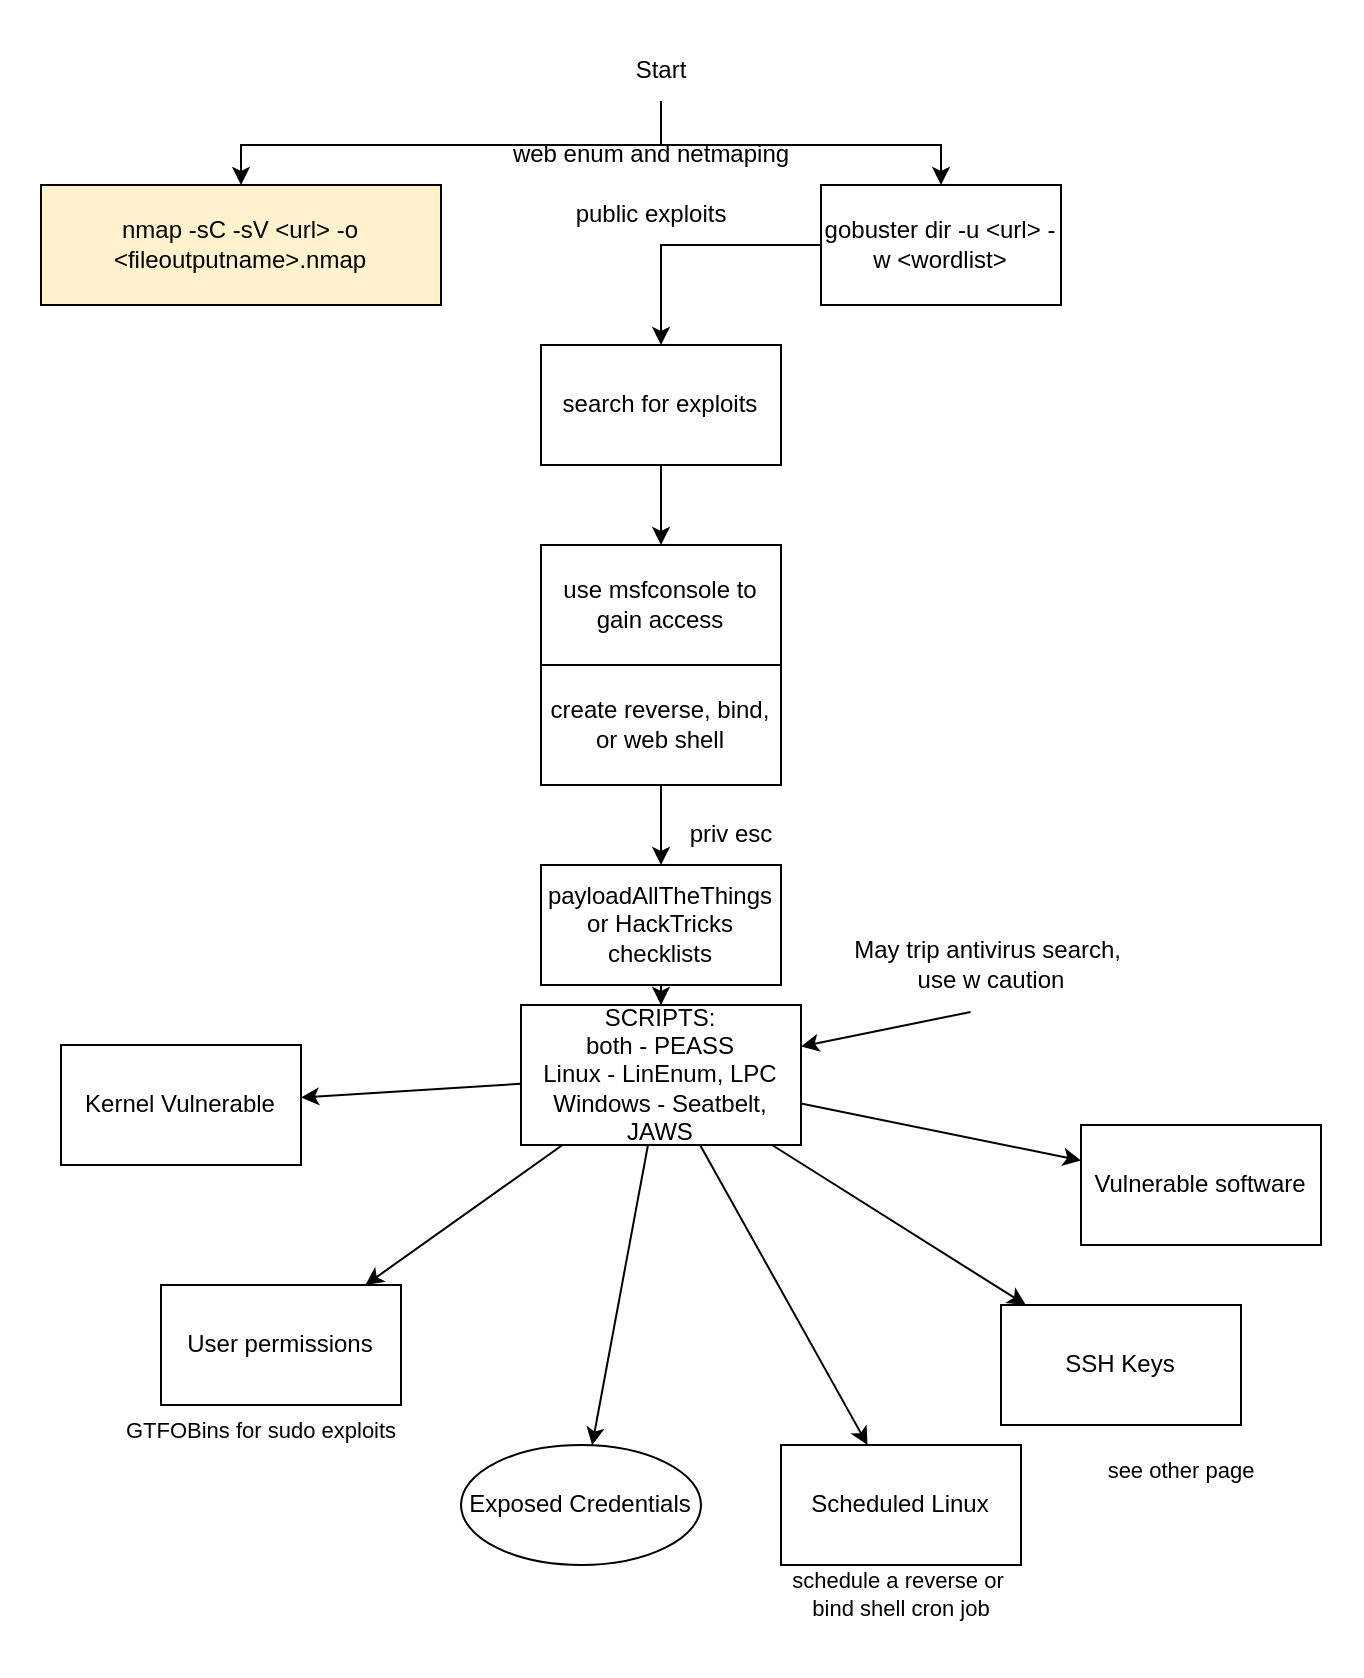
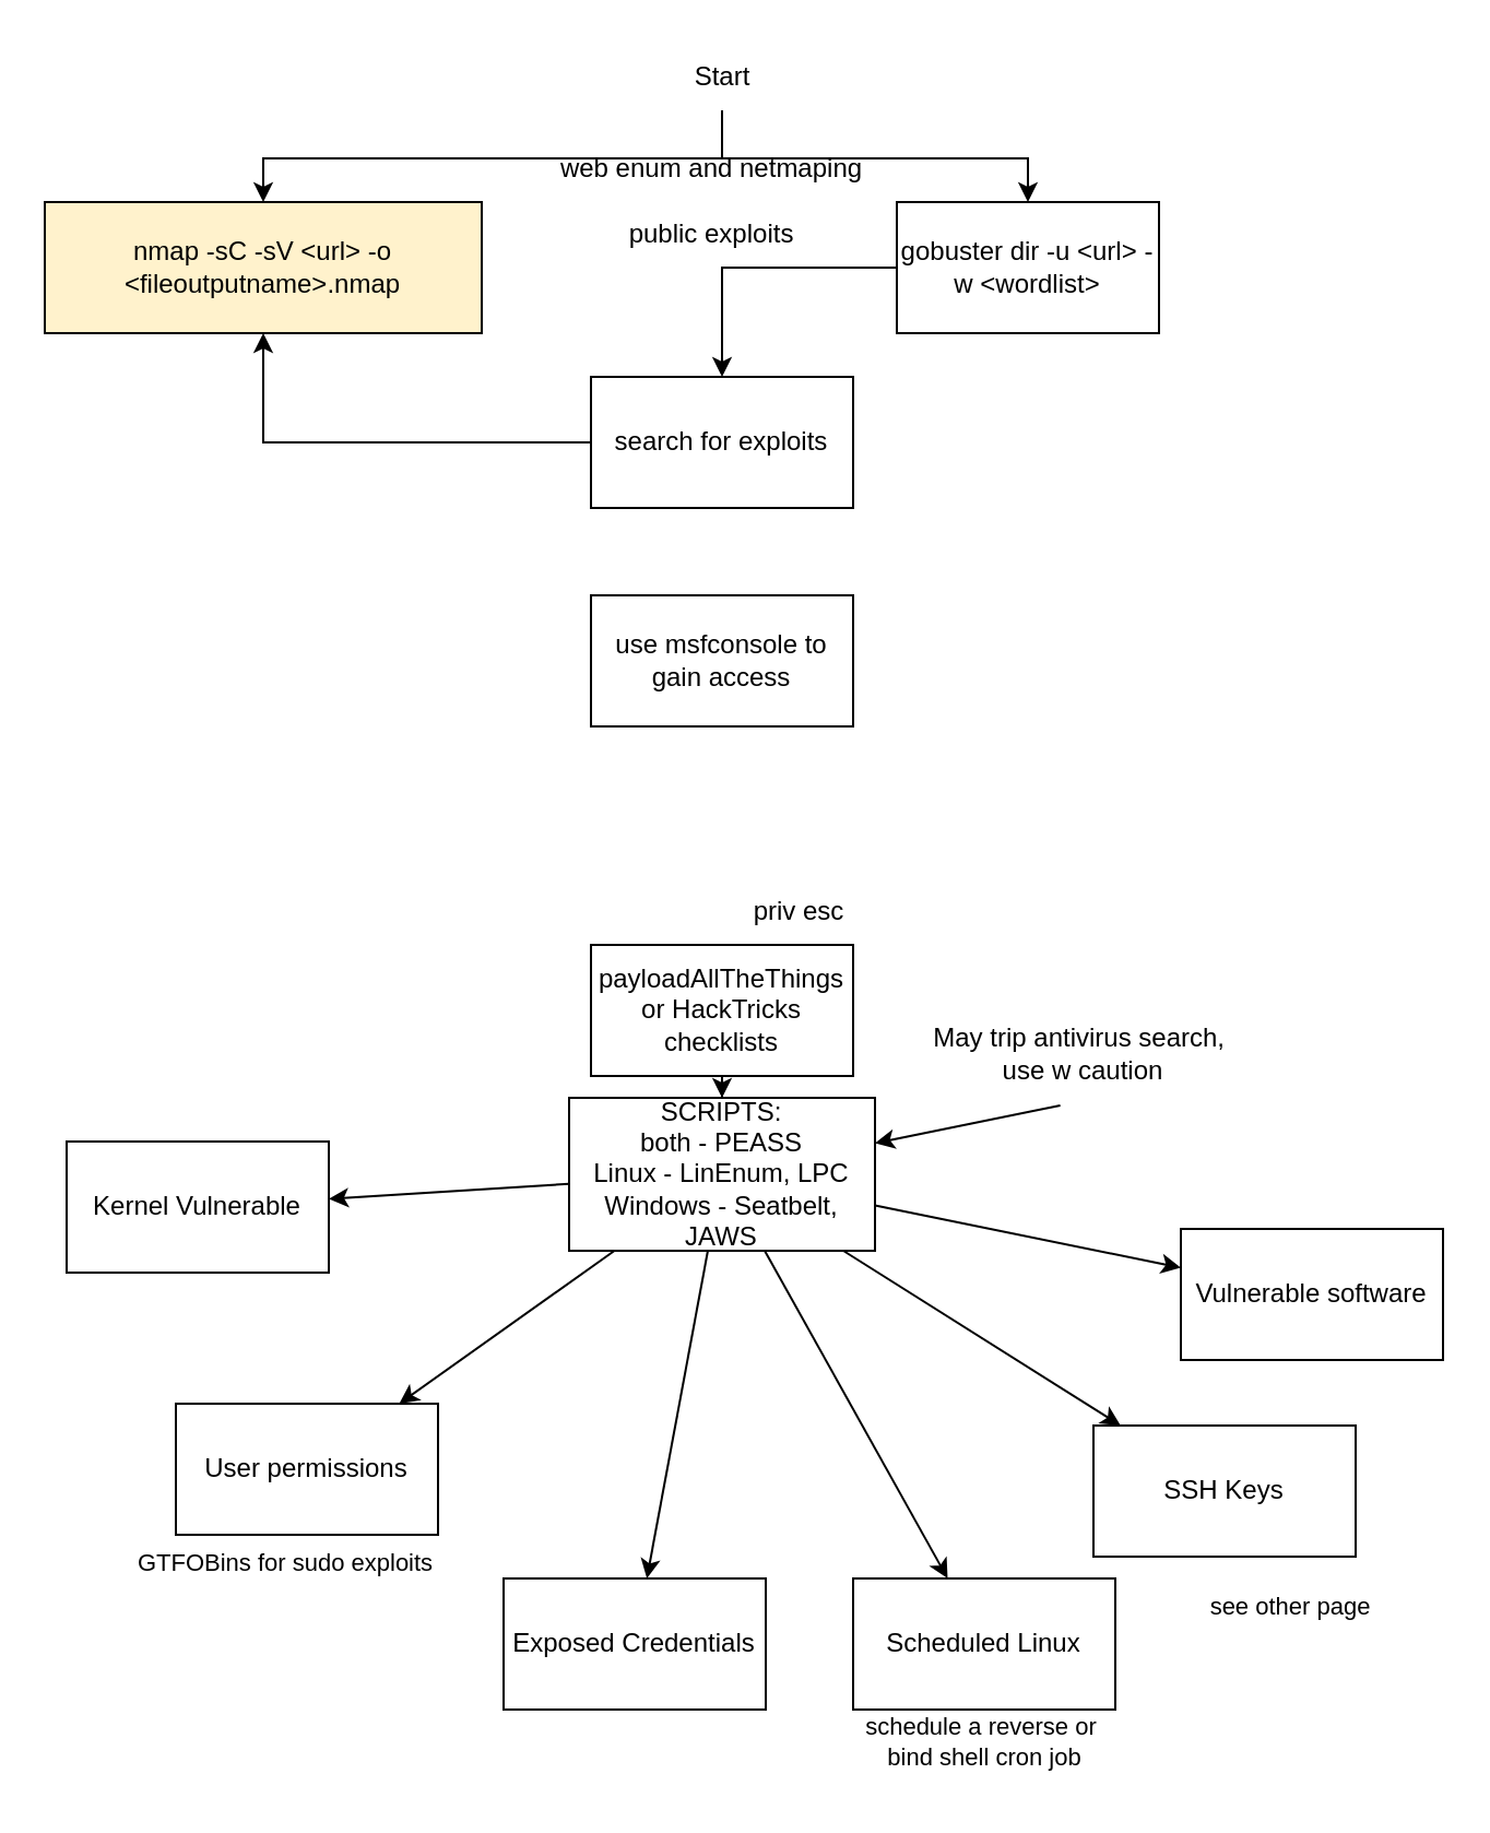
- <mxCell id="8" value="" style="edgeStyle=orthogonalEdgeStyle;rounded=0;orthogonalLoop=1;jettySize=auto;html=1;" edge="1" parent="1" source="9" target="10"><mxGeometry relative="1" as="geometry" /></mxCell>
+ <mxCell id="8" value="" style="edgeStyle=orthogonalEdgeStyle;rounded=0;orthogonalLoop=1;jettySize=auto;html=1;" edge="1" parent="1" source="9" target="5"><mxGeometry relative="1" as="geometry" /></mxCell>
- <mxCell id="12" value="create reverse, bind, or web shell" style="whiteSpace=wrap;html=1;" vertex="1" parent="1"><mxGeometry x="270" y="332" width="120" height="60" as="geometry" /></mxCell>
- <mxCell id="11" value="" style="edgeStyle=orthogonalEdgeStyle;rounded=0;orthogonalLoop=1;jettySize=auto;html=1;" edge="1" parent="1" source="12" target="17"><mxGeometry relative="1" as="geometry" /></mxCell>
- <mxCell id="31" value="Exposed Credentials" style="ellipse;whiteSpace=wrap;html=1;" vertex="1" parent="1"><mxGeometry x="230" y="722" width="120" height="60" as="geometry" /></mxCell>
+ <mxCell id="31" value="Exposed Credentials" style="whiteSpace=wrap;html=1;" vertex="1" parent="1"><mxGeometry x="230" y="722" width="120" height="60" as="geometry" /></mxCell>
